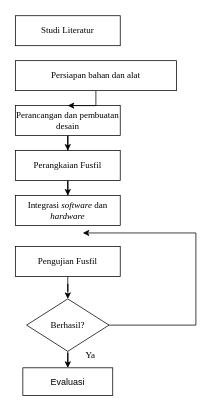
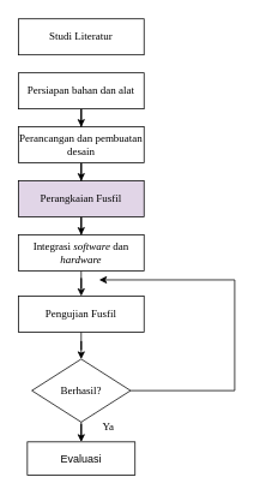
- <mxCell id="7" value="&lt;font face=&quot;Times New Roman&quot;&gt;Persiapan bahan dan alat&lt;/font&gt;" style="rounded=0;whiteSpace=wrap;html=1;" vertex="1" parent="1"><mxGeometry x="20" y="80" width="215" height="40" as="geometry" /></mxCell>
+ <mxCell id="7" value="&lt;font face=&quot;Times New Roman&quot;&gt;Persiapan bahan dan alat&lt;/font&gt;" style="rounded=0;whiteSpace=wrap;html=1;" vertex="1" parent="1"><mxGeometry x="20" y="80" width="140" height="40" as="geometry" /></mxCell>
- <mxCell id="3" value="&lt;font face=&quot;Times New Roman&quot;&gt;Perangkaian Fusfil&lt;/font&gt;" style="rounded=0;whiteSpace=wrap;html=1;" vertex="1" parent="1"><mxGeometry x="20" y="200" width="140" height="40" as="geometry" /></mxCell>
+ <mxCell id="3" value="&lt;font face=&quot;Times New Roman&quot;&gt;Perangkaian Fusfil&lt;/font&gt;" style="rounded=0;whiteSpace=wrap;html=1;fillColor=#e1d5e7;" vertex="1" parent="1"><mxGeometry x="20" y="200" width="140" height="40" as="geometry" /></mxCell>
+ <mxCell id="11" style="edgeStyle=orthogonalEdgeStyle;rounded=0;orthogonalLoop=1;jettySize=auto;html=1;entryX=0.5;entryY=0;entryDx=0;entryDy=0;" edge="1" parent="1" source="12" target="10"><mxGeometry relative="1" as="geometry" /></mxCell>
